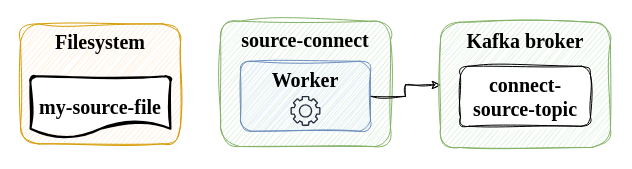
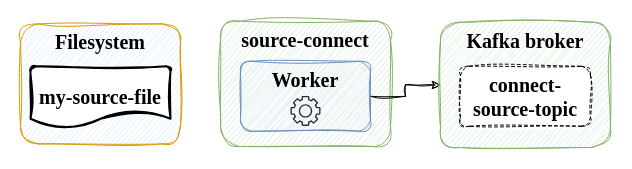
- <mxCell id="6" value="&lt;b&gt;Filesystem&lt;/b&gt;" style="rounded=1;whiteSpace=wrap;html=1;sketch=1;hachureGap=4;jiggle=2;curveFitting=1;fontFamily=Architects Daughter;fontSource=https%3A%2F%2Ffonts.googleapis.com%2Fcss%3Ffamily%3DArchitects%2BDaughter;fontSize=20;verticalAlign=top;fillColor=#ffe6cc;strokeColor=#d79b00;" parent="1" vertex="1"><mxGeometry x="20" y="23.39" width="160" height="120" as="geometry" /></mxCell>
+ <mxCell id="6" value="&lt;b&gt;Filesystem&lt;/b&gt;" style="rounded=1;whiteSpace=wrap;html=1;sketch=1;hachureGap=4;jiggle=2;curveFitting=1;fontFamily=Architects Daughter;fontSource=https%3A%2F%2Ffonts.googleapis.com%2Fcss%3Ffamily%3DArchitects%2BDaughter;fontSize=20;verticalAlign=top;fillColor=#dae8fc;strokeColor=#d79b00;" parent="1" vertex="1"><mxGeometry x="20" y="23.39" width="160" height="120" as="geometry" /></mxCell>
- <mxCell id="9" value="connect-source-topic" style="rounded=1;whiteSpace=wrap;html=1;sketch=1;hachureGap=4;jiggle=2;curveFitting=1;fontFamily=Architects Daughter;fontSource=https%3A%2F%2Ffonts.googleapis.com%2Fcss%3Ffamily%3DArchitects%2BDaughter;fontSize=20;fontStyle=1" parent="1" vertex="1"><mxGeometry x="460" y="65.78" width="130" height="60" as="geometry" /></mxCell>
+ <mxCell id="9" value="connect-source-topic" style="rounded=1;whiteSpace=wrap;html=1;sketch=1;hachureGap=4;jiggle=2;curveFitting=1;fontFamily=Architects Daughter;fontSource=https%3A%2F%2Ffonts.googleapis.com%2Fcss%3Ffamily%3DArchitects%2BDaughter;fontSize=20;fontStyle=1;dashed=1;" parent="1" vertex="1"><mxGeometry x="460" y="65.78" width="130" height="60" as="geometry" /></mxCell>
- <mxCell id="8" value="my-source-file" style="strokeWidth=2;html=1;shape=mxgraph.flowchart.document2;whiteSpace=wrap;size=0.25;sketch=1;hachureGap=4;jiggle=2;curveFitting=1;fontFamily=Architects Daughter;fontSource=https%3A%2F%2Ffonts.googleapis.com%2Fcss%3Ffamily%3DArchitects%2BDaughter;fontSize=20;fontStyle=1" parent="1" vertex="1"><mxGeometry x="30" y="75.78" width="140" height="60" as="geometry" /></mxCell>
+ <mxCell id="8" value="my-source-file" style="strokeWidth=2;html=1;shape=mxgraph.flowchart.document2;whiteSpace=wrap;size=0.25;sketch=1;hachureGap=4;jiggle=2;curveFitting=1;fontFamily=Architects Daughter;fontSource=https%3A%2F%2Ffonts.googleapis.com%2Fcss%3Ffamily%3DArchitects%2BDaughter;fontSize=20;fontStyle=1" parent="1" vertex="1"><mxGeometry x="30" y="65.78" width="140" height="60" as="geometry" /></mxCell>
